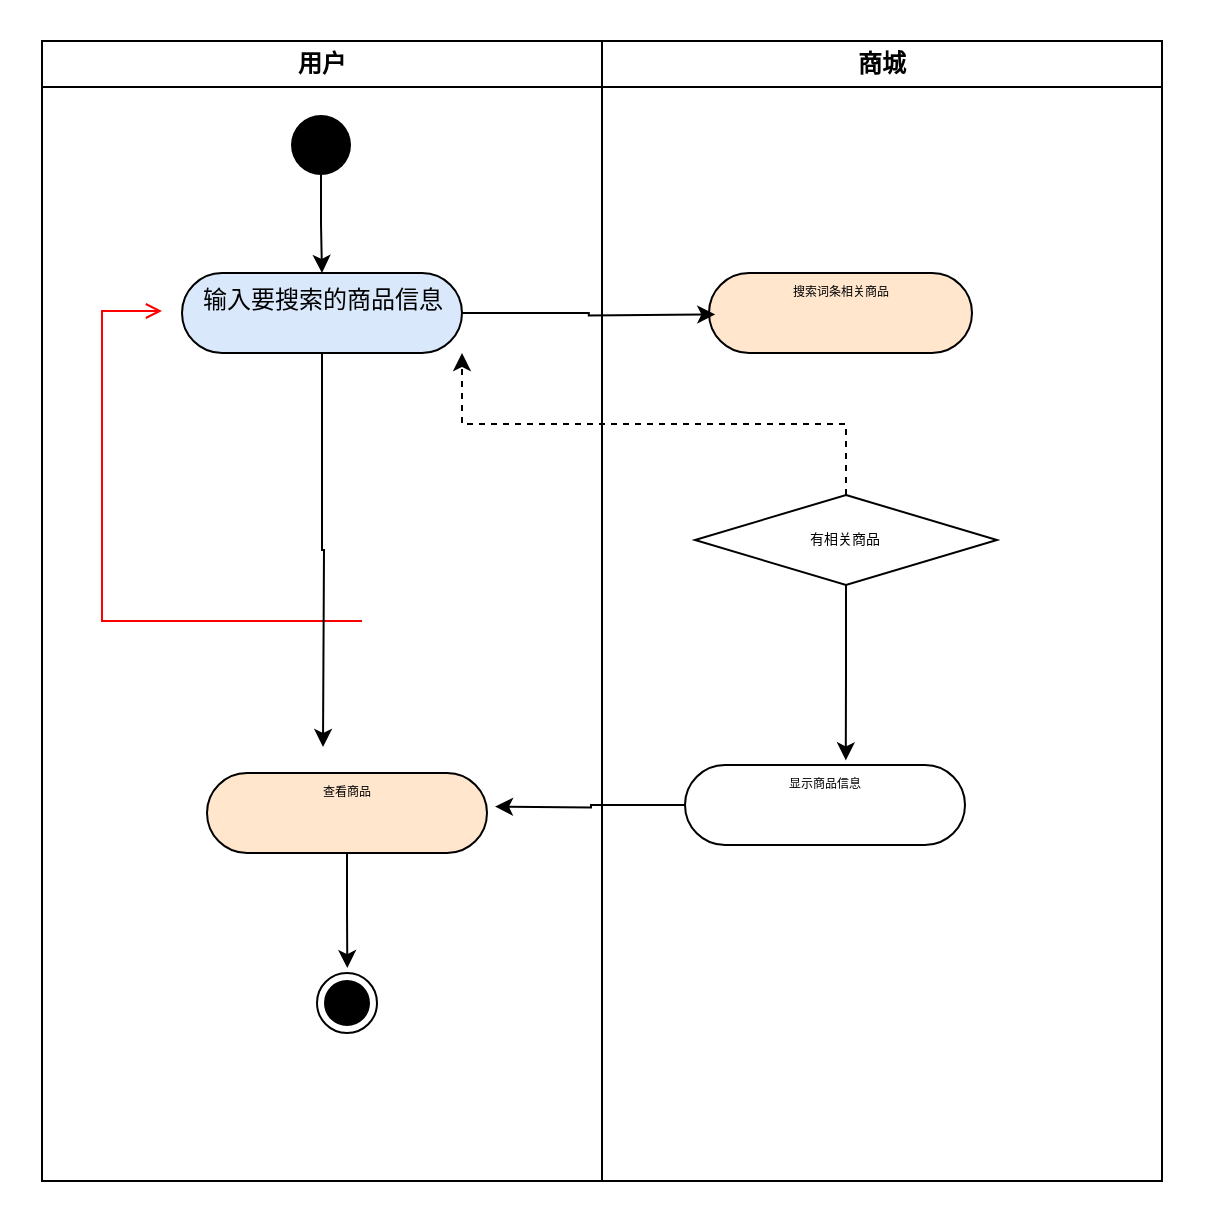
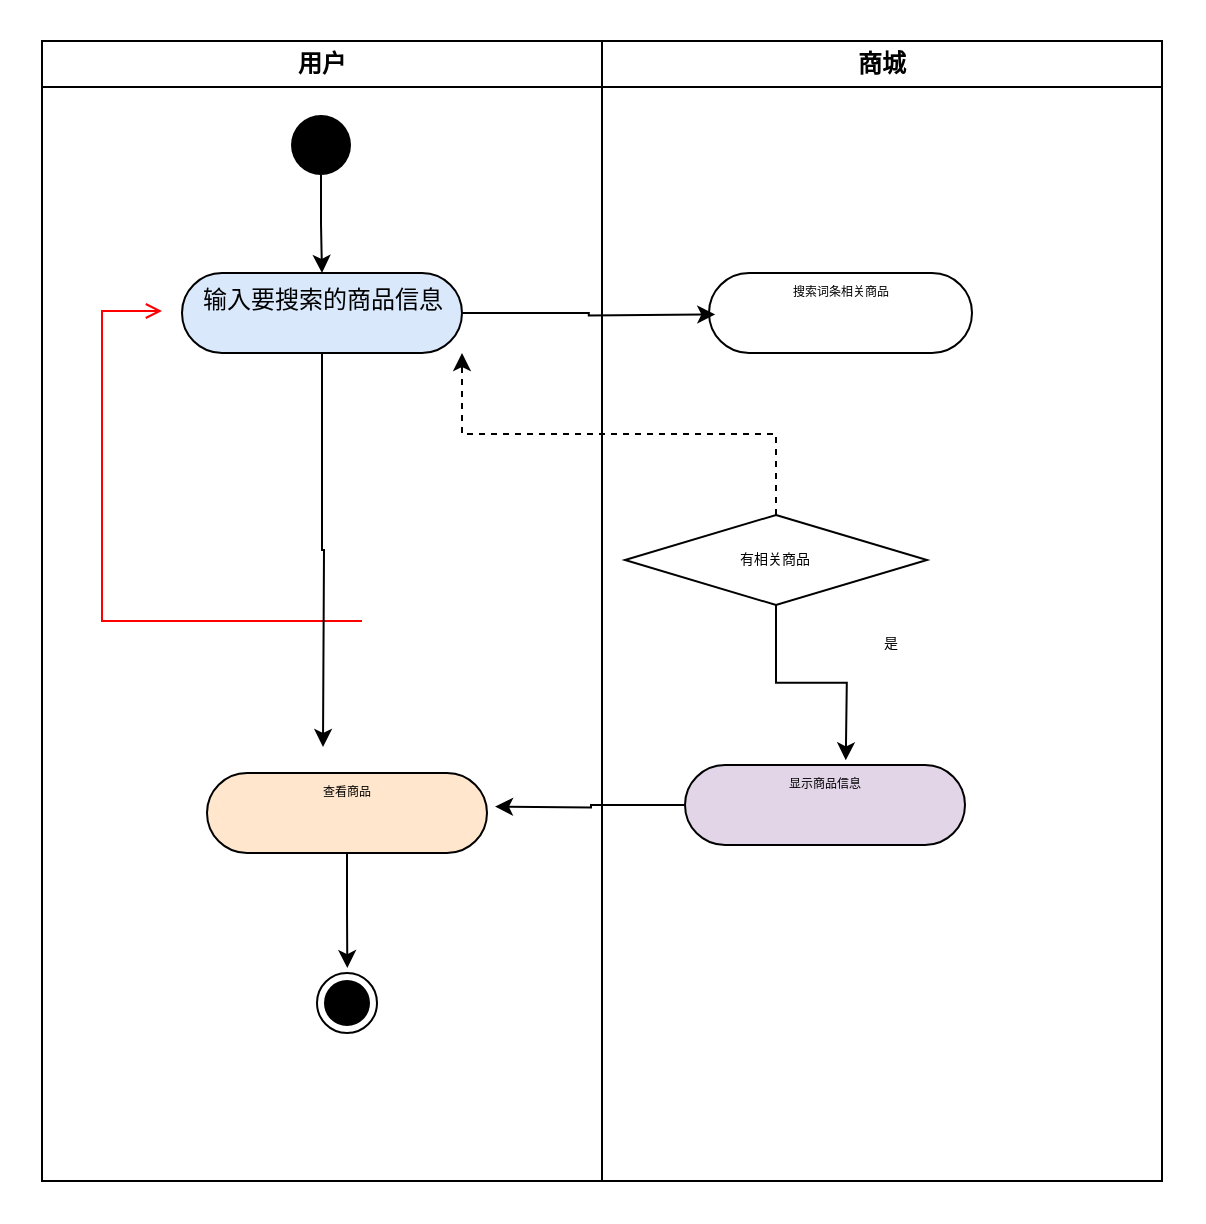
- <mxCell id="10" value="搜索词条相关商品" style="html=1;align=center;verticalAlign=top;rounded=1;absoluteArcSize=1;arcSize=140;dashed=0;fontFamily=Helvetica;fontSize=6;fillColor=#ffe6cc;" vertex="1" parent="9"><mxGeometry x="53.5" y="116" width="131.5" height="40" as="geometry" /></mxCell>
+ <mxCell id="10" value="搜索词条相关商品" style="html=1;align=center;verticalAlign=top;rounded=1;absoluteArcSize=1;arcSize=140;dashed=0;fontFamily=Helvetica;fontSize=6;" vertex="1" parent="9"><mxGeometry x="53.5" y="116" width="131.5" height="40" as="geometry" /></mxCell>
- <mxCell id="11" value="有相关商品" style="rhombus;fontFamily=Helvetica;fontSize=7;" vertex="1" parent="9"><mxGeometry x="46.5" y="227" width="151" height="45" as="geometry" /></mxCell>
+ <mxCell id="11" value="有相关商品" style="rhombus;fontFamily=Helvetica;fontSize=7;" vertex="1" parent="9"><mxGeometry x="11.5" y="237" width="151" height="45" as="geometry" /></mxCell>
+ <mxCell id="13" value="是" style="text;html=1;align=center;verticalAlign=middle;resizable=0;points=[];autosize=1;strokeColor=none;fillColor=none;fontSize=7;fontFamily=Helvetica;" vertex="1" parent="9"><mxGeometry x="133.5" y="296" width="22" height="12" as="geometry" /></mxCell>
- <mxCell id="12" value="显示商品信息" style="html=1;align=center;verticalAlign=top;rounded=1;absoluteArcSize=1;arcSize=140;dashed=0;fontFamily=Helvetica;fontSize=6;" vertex="1" parent="9"><mxGeometry x="41.5" y="362" width="140" height="40" as="geometry" /></mxCell>
+ <mxCell id="12" value="显示商品信息" style="html=1;align=center;verticalAlign=top;rounded=1;absoluteArcSize=1;arcSize=140;dashed=0;fontFamily=Helvetica;fontSize=6;fillColor=#e1d5e7;" vertex="1" parent="9"><mxGeometry x="41.5" y="362" width="140" height="40" as="geometry" /></mxCell>
